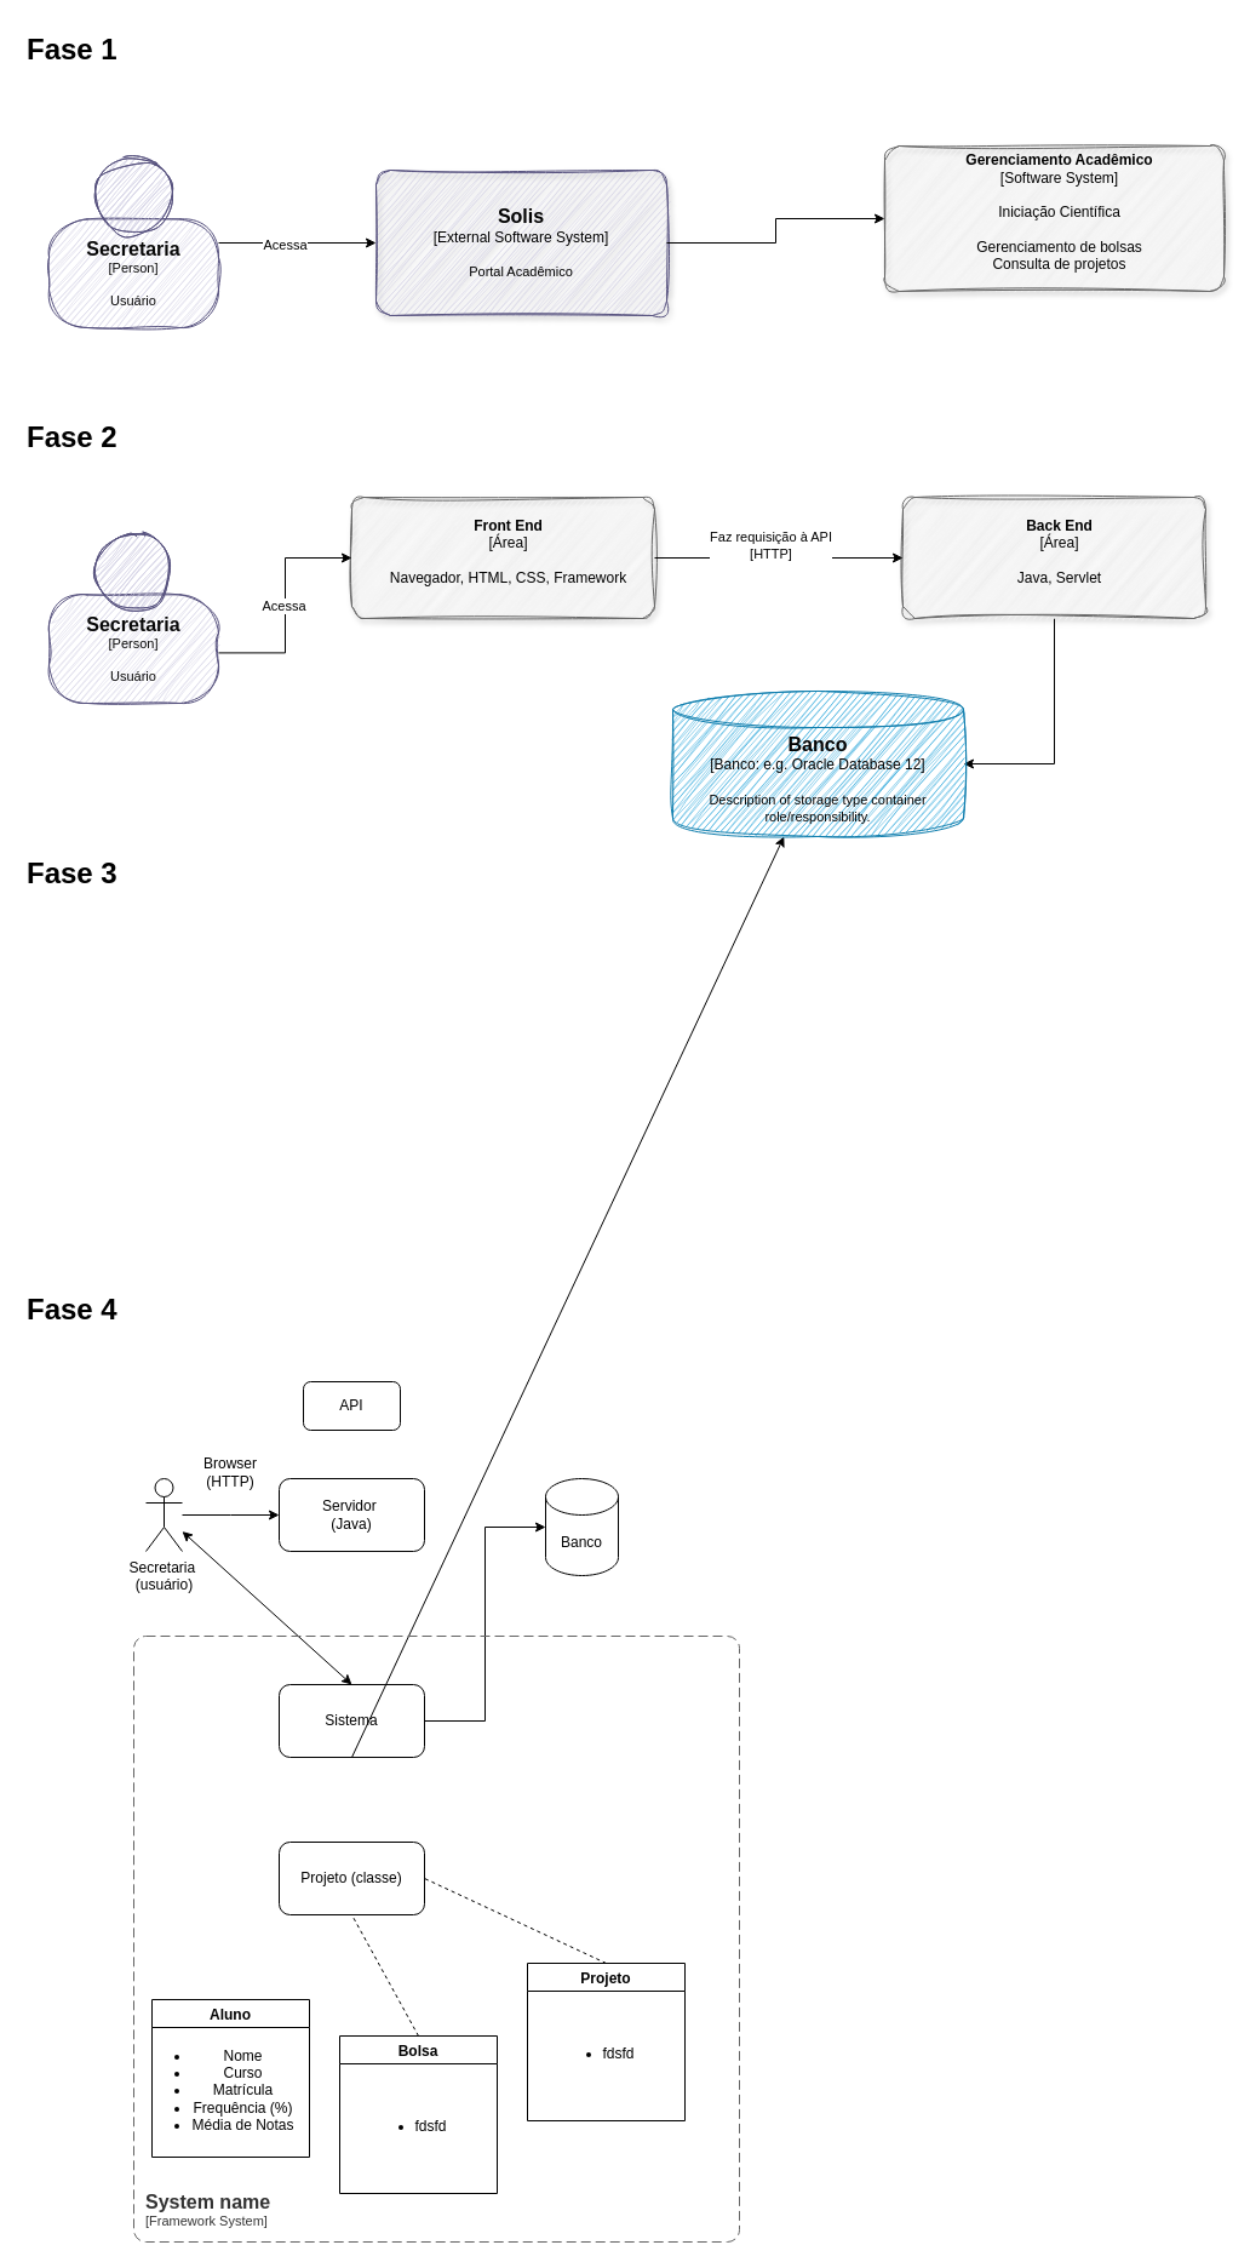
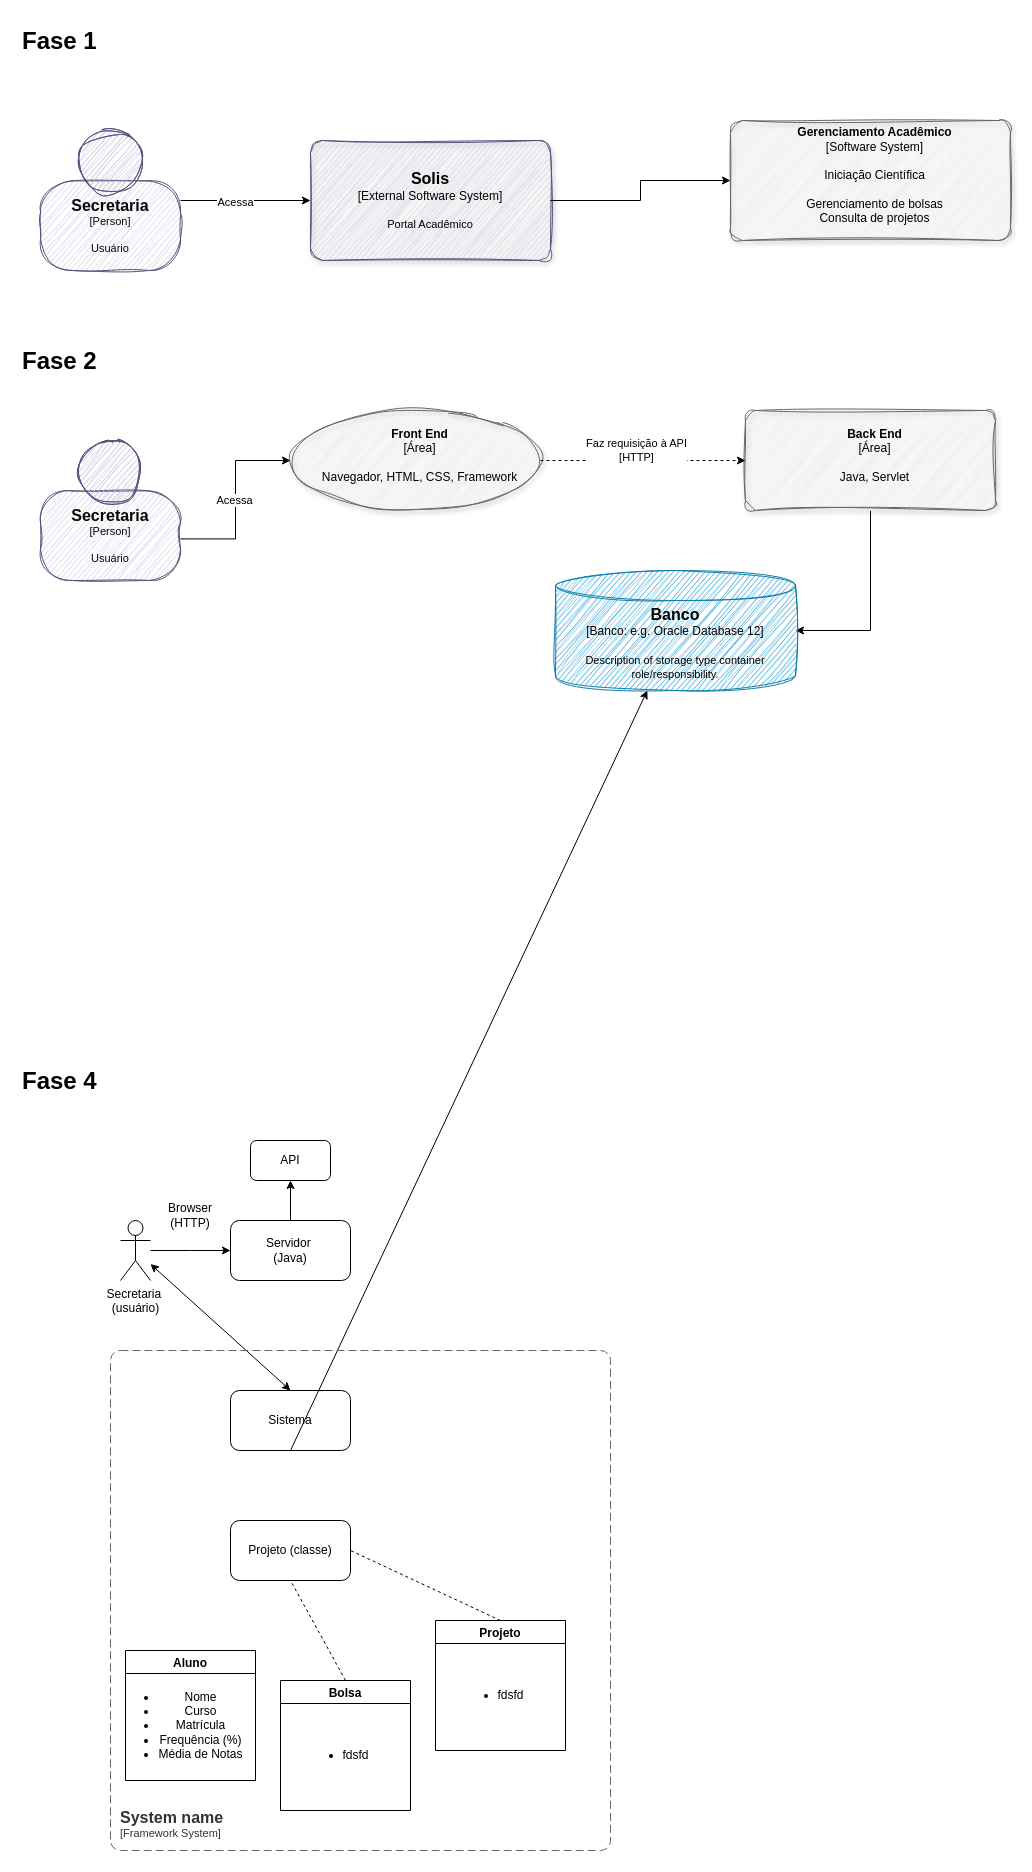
- <mxCell id="22" value="&lt;font style=&quot;font-size: 12px;&quot;&gt;&lt;b style=&quot;font-size: 12px;&quot;&gt;Front End&lt;/b&gt;&lt;/font&gt;&lt;div style=&quot;font-size: 12px;&quot;&gt;[Área]&lt;/div&gt;&lt;br style=&quot;font-size: 12px;&quot;&gt;&lt;div style=&quot;font-size: 12px;&quot;&gt;&lt;font style=&quot;font-size: 12px;&quot;&gt;&lt;font style=&quot;font-size: 12px;&quot;&gt;Navegador, HTML, CSS, Framework&lt;/font&gt;&lt;/font&gt;&lt;/div&gt;" style="rounded=1;whiteSpace=wrap;html=1;labelBackgroundColor=none;fillColor=#f5f5f5;align=center;arcSize=10;strokeColor=#666666;metaEdit=1;resizable=1;points=[[0.25,0,0],[0.5,0,0],[0.75,0,0],[1,0.25,0],[1,0.5,0],[1,0.75,0],[0.75,1,0],[0.5,1,0],[0.25,1,0],[0,0.75,0],[0,0.5,0],[0,0.25,0]];fontColor=#000000;shadow=1;glass=0;strokeWidth=1;perimeterSpacing=0;spacing=0;spacingBottom=10;spacingLeft=9;fontSize=12;imageAspect=1;absoluteArcSize=0;noLabel=0;labelPadding=0;container=0;backgroundOutline=0;fixedWidth=0;sketch=1;curveFitting=1;jiggle=2;" vertex="1" parent="1"><mxGeometry x="290" y="410" width="250" height="100" as="geometry" /></mxCell>
+ <mxCell id="22" value="&lt;font style=&quot;font-size: 12px;&quot;&gt;&lt;b style=&quot;font-size: 12px;&quot;&gt;Front End&lt;/b&gt;&lt;/font&gt;&lt;div style=&quot;font-size: 12px;&quot;&gt;[Área]&lt;/div&gt;&lt;br style=&quot;font-size: 12px;&quot;&gt;&lt;div style=&quot;font-size: 12px;&quot;&gt;&lt;font style=&quot;font-size: 12px;&quot;&gt;&lt;font style=&quot;font-size: 12px;&quot;&gt;Navegador, HTML, CSS, Framework&lt;/font&gt;&lt;/font&gt;&lt;/div&gt;" style="ellipse;whiteSpace=wrap;html=1;labelBackgroundColor=none;fillColor=#f5f5f5;align=center;arcSize=10;strokeColor=#666666;metaEdit=1;resizable=1;points=[[0.25,0,0],[0.5,0,0],[0.75,0,0],[1,0.25,0],[1,0.5,0],[1,0.75,0],[0.75,1,0],[0.5,1,0],[0.25,1,0],[0,0.75,0],[0,0.5,0],[0,0.25,0]];fontColor=#000000;shadow=1;glass=0;strokeWidth=1;perimeterSpacing=0;spacing=0;spacingBottom=10;spacingLeft=9;fontSize=12;imageAspect=1;absoluteArcSize=0;noLabel=0;labelPadding=0;container=0;backgroundOutline=0;fixedWidth=0;sketch=1;curveFitting=1;jiggle=2;" vertex="1" parent="1"><mxGeometry x="290" y="410" width="250" height="100" as="geometry" /></mxCell>
- <mxCell id="31" style="edgeStyle=orthogonalEdgeStyle;rounded=0;orthogonalLoop=1;jettySize=auto;html=1;entryX=0;entryY=0.5;entryDx=0;entryDy=0;entryPerimeter=0;" edge="1" parent="1" source="22" target="30"><mxGeometry relative="1" as="geometry" /></mxCell>
+ <mxCell id="31" style="edgeStyle=orthogonalEdgeStyle;rounded=0;orthogonalLoop=1;jettySize=auto;html=1;entryX=0;entryY=0.5;entryDx=0;entryDy=0;entryPerimeter=0;dashed=1;" edge="1" parent="1" source="22" target="30"><mxGeometry relative="1" as="geometry" /></mxCell>
- <mxCell id="40" value="&lt;h1 style=&quot;margin-top: 0px;&quot;&gt;Fase 3&lt;/h1&gt;" style="text;html=1;whiteSpace=wrap;overflow=hidden;rounded=0;" vertex="1" parent="1"><mxGeometry x="20" y="700" width="110" height="40" as="geometry" /></mxCell>
+ <mxCell id="5" value="" style="edgeStyle=orthogonalEdgeStyle;rounded=0;orthogonalLoop=1;jettySize=auto;html=1;" parent="1" source="6" target="8" edge="1"><mxGeometry relative="1" as="geometry" /></mxCell>
- <mxCell id="9" value="Banco" style="shape=cylinder3;whiteSpace=wrap;html=1;boundedLbl=1;backgroundOutline=1;size=15;" parent="1" vertex="1"><mxGeometry x="450" y="1220" width="60" height="80" as="geometry" /></mxCell>
- <mxCell id="4" style="edgeStyle=orthogonalEdgeStyle;rounded=0;orthogonalLoop=1;jettySize=auto;html=1;exitX=1;exitY=0.5;exitDx=0;exitDy=0;entryX=0;entryY=0.5;entryDx=0;entryDy=0;entryPerimeter=0;" parent="1" source="10" target="9" edge="1"><mxGeometry relative="1" as="geometry"><mxPoint x="440" y="1250" as="targetPoint" /></mxGeometry></mxCell>
